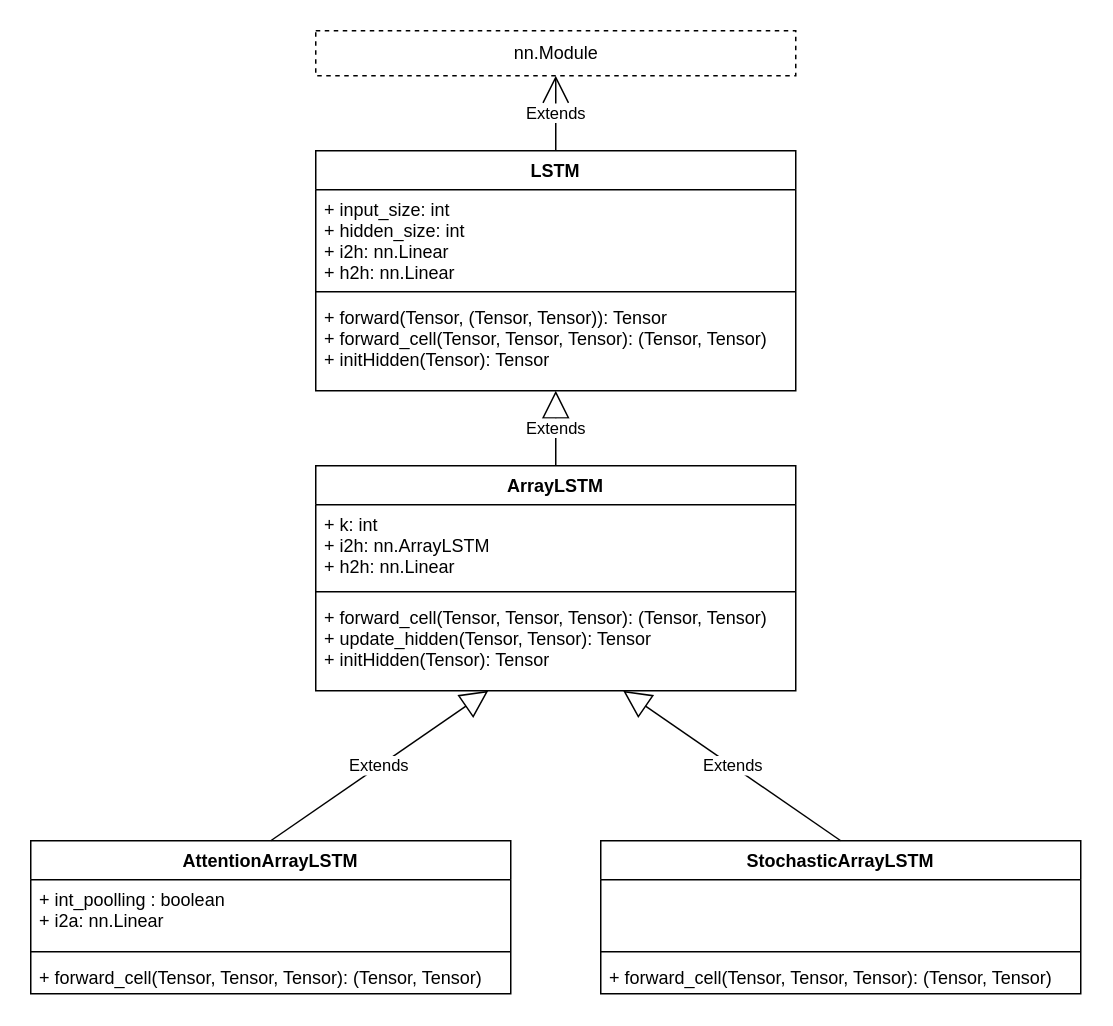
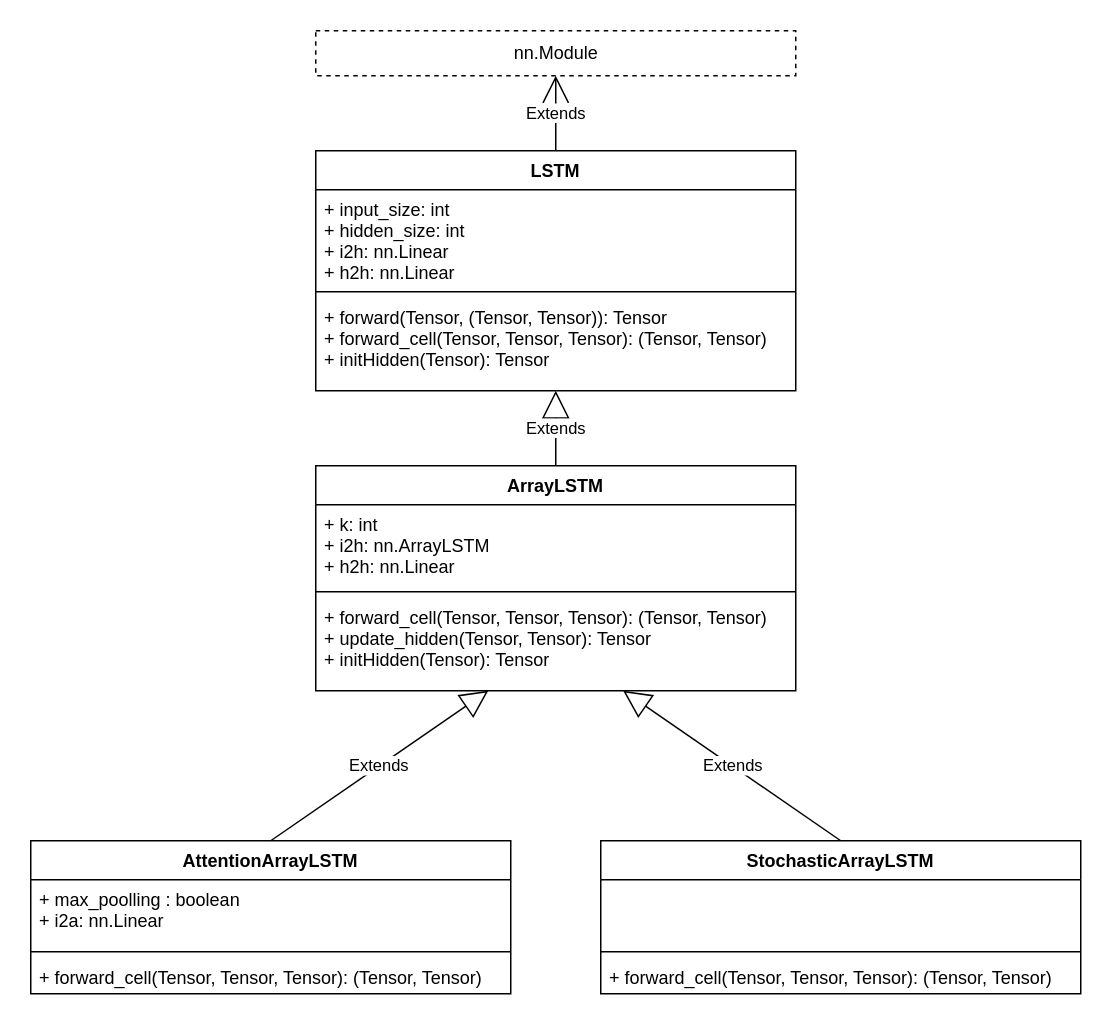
- <mxCell id="14" value="+ int_poolling : boolean&#10;+ i2a: nn.Linear" style="text;strokeColor=none;fillColor=none;align=left;verticalAlign=top;spacingLeft=4;spacingRight=4;overflow=hidden;rotatable=0;points=[[0,0.5],[1,0.5]];portConstraint=eastwest;" vertex="1" parent="13"><mxGeometry y="26" width="320" height="44" as="geometry" /></mxCell>
+ <mxCell id="14" value="+ max_poolling : boolean&#10;+ i2a: nn.Linear" style="text;strokeColor=none;fillColor=none;align=left;verticalAlign=top;spacingLeft=4;spacingRight=4;overflow=hidden;rotatable=0;points=[[0,0.5],[1,0.5]];portConstraint=eastwest;" vertex="1" parent="13"><mxGeometry y="26" width="320" height="44" as="geometry" /></mxCell>
